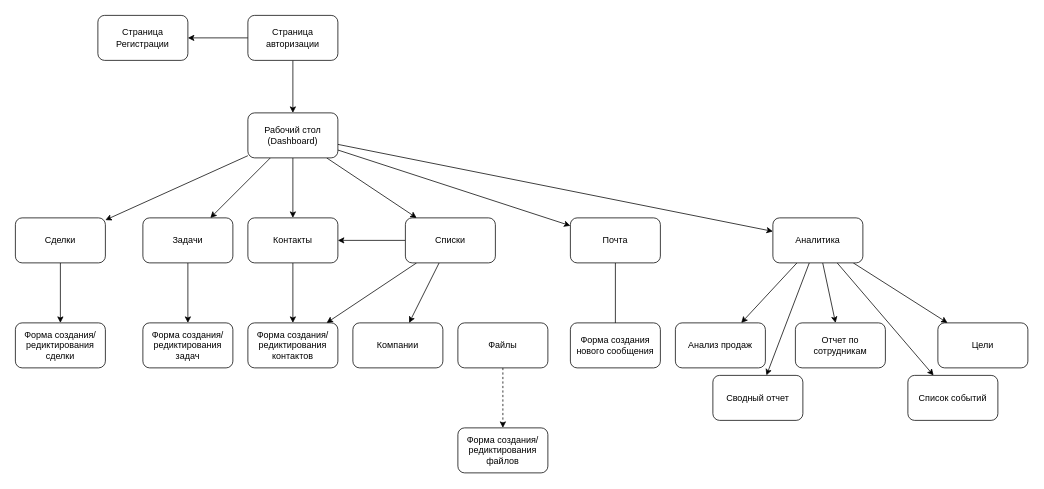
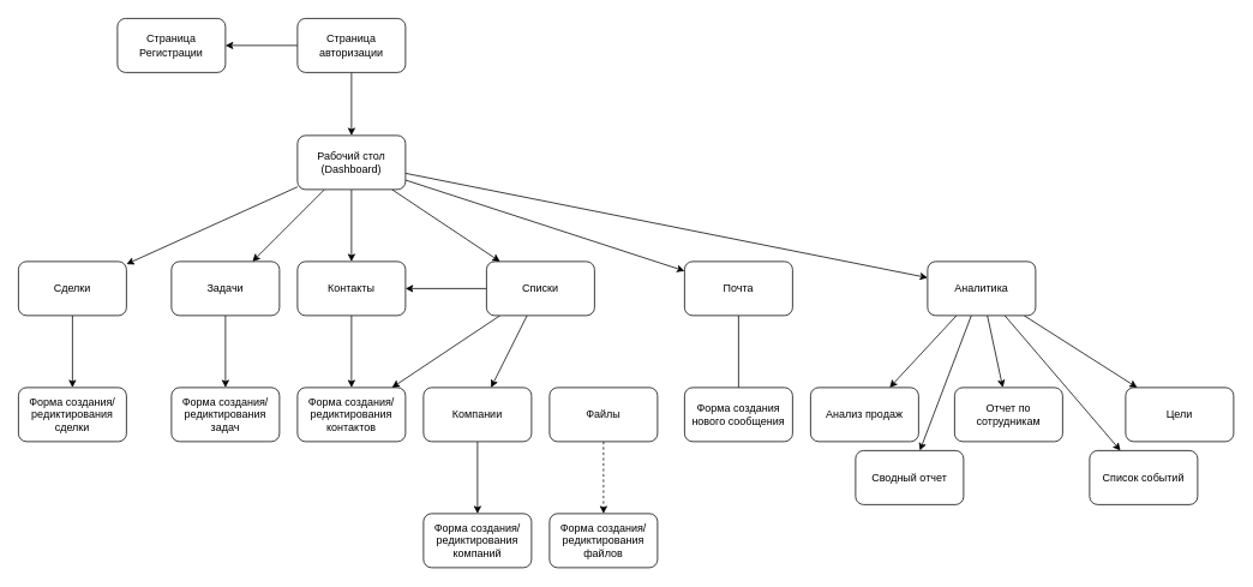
+ <mxCell id="25" value="" style="edgeStyle=none;html=1;" edge="1" parent="1" source="26" target="39"><mxGeometry relative="1" as="geometry" /></mxCell>
+ <mxCell id="39" value="Форма создания/редиктирования компаний" style="whiteSpace=wrap;html=1;rounded=1;" vertex="1" parent="1"><mxGeometry x="470" y="570" width="120" height="60" as="geometry" /></mxCell>
